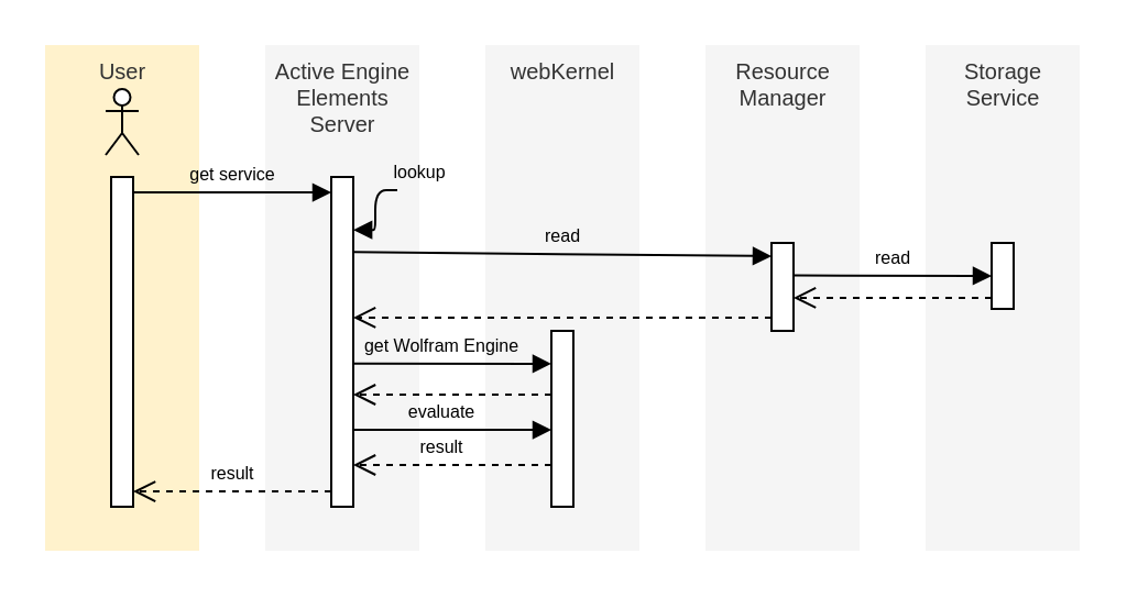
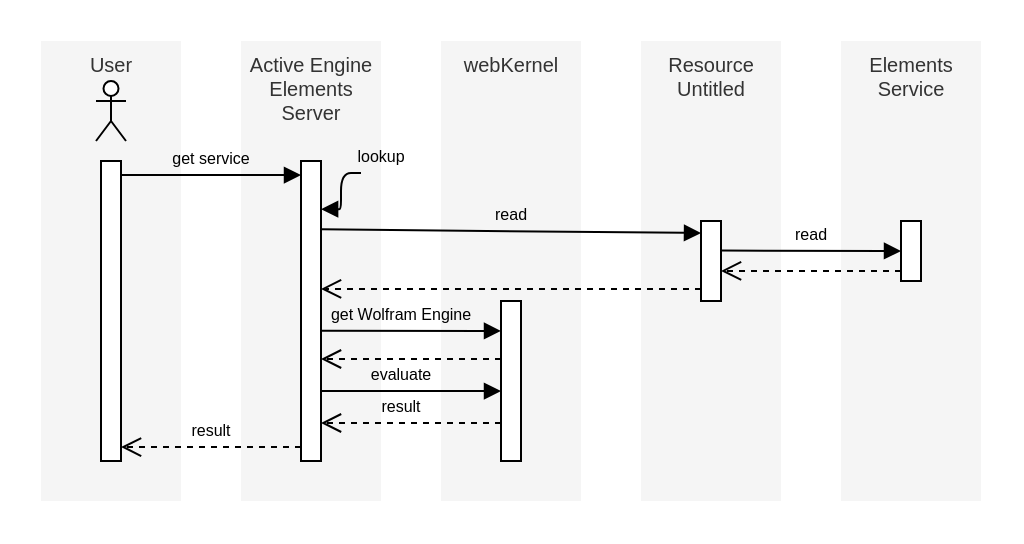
- <mxCell id="2" value="User" style="html=1;verticalAlign=top;fillColor=#fff2cc;fontColor=#333333;strokeColor=none;labelBackgroundColor=none;fontSize=10;" parent="1" vertex="1"><mxGeometry x="20" y="20" width="70" height="230" as="geometry" /></mxCell>
+ <mxCell id="2" value="User" style="html=1;verticalAlign=top;fillColor=#f5f5f5;fontColor=#333333;strokeColor=none;labelBackgroundColor=none;fontSize=10;" parent="1" vertex="1"><mxGeometry x="20" y="20" width="70" height="230" as="geometry" /></mxCell>
- <mxCell id="3" value="Resource&lt;br&gt;Manager" style="html=1;fillColor=#f5f5f5;fontColor=#333333;strokeColor=none;verticalAlign=top;labelBackgroundColor=none;fontSize=10;" parent="1" vertex="1"><mxGeometry x="320" y="20" width="70" height="230" as="geometry" /></mxCell>
+ <mxCell id="3" value="Resource&lt;br&gt;Untitled" style="html=1;fillColor=#f5f5f5;fontColor=#333333;strokeColor=none;verticalAlign=top;labelBackgroundColor=none;fontSize=10;" parent="1" vertex="1"><mxGeometry x="320" y="20" width="70" height="230" as="geometry" /></mxCell>
- <mxCell id="6" value="Storage&lt;br style=&quot;font-size: 10px;&quot;&gt;Service" style="html=1;fillColor=#f5f5f5;fontColor=#333333;strokeColor=none;verticalAlign=top;labelBackgroundColor=none;fontSize=10;" vertex="1" parent="1"><mxGeometry x="420" y="20" width="70" height="230" as="geometry" /></mxCell>
+ <mxCell id="6" value="Elements&lt;br style=&quot;font-size: 10px;&quot;&gt;Service" style="html=1;fillColor=#f5f5f5;fontColor=#333333;strokeColor=none;verticalAlign=top;labelBackgroundColor=none;fontSize=10;" vertex="1" parent="1"><mxGeometry x="420" y="20" width="70" height="230" as="geometry" /></mxCell>
